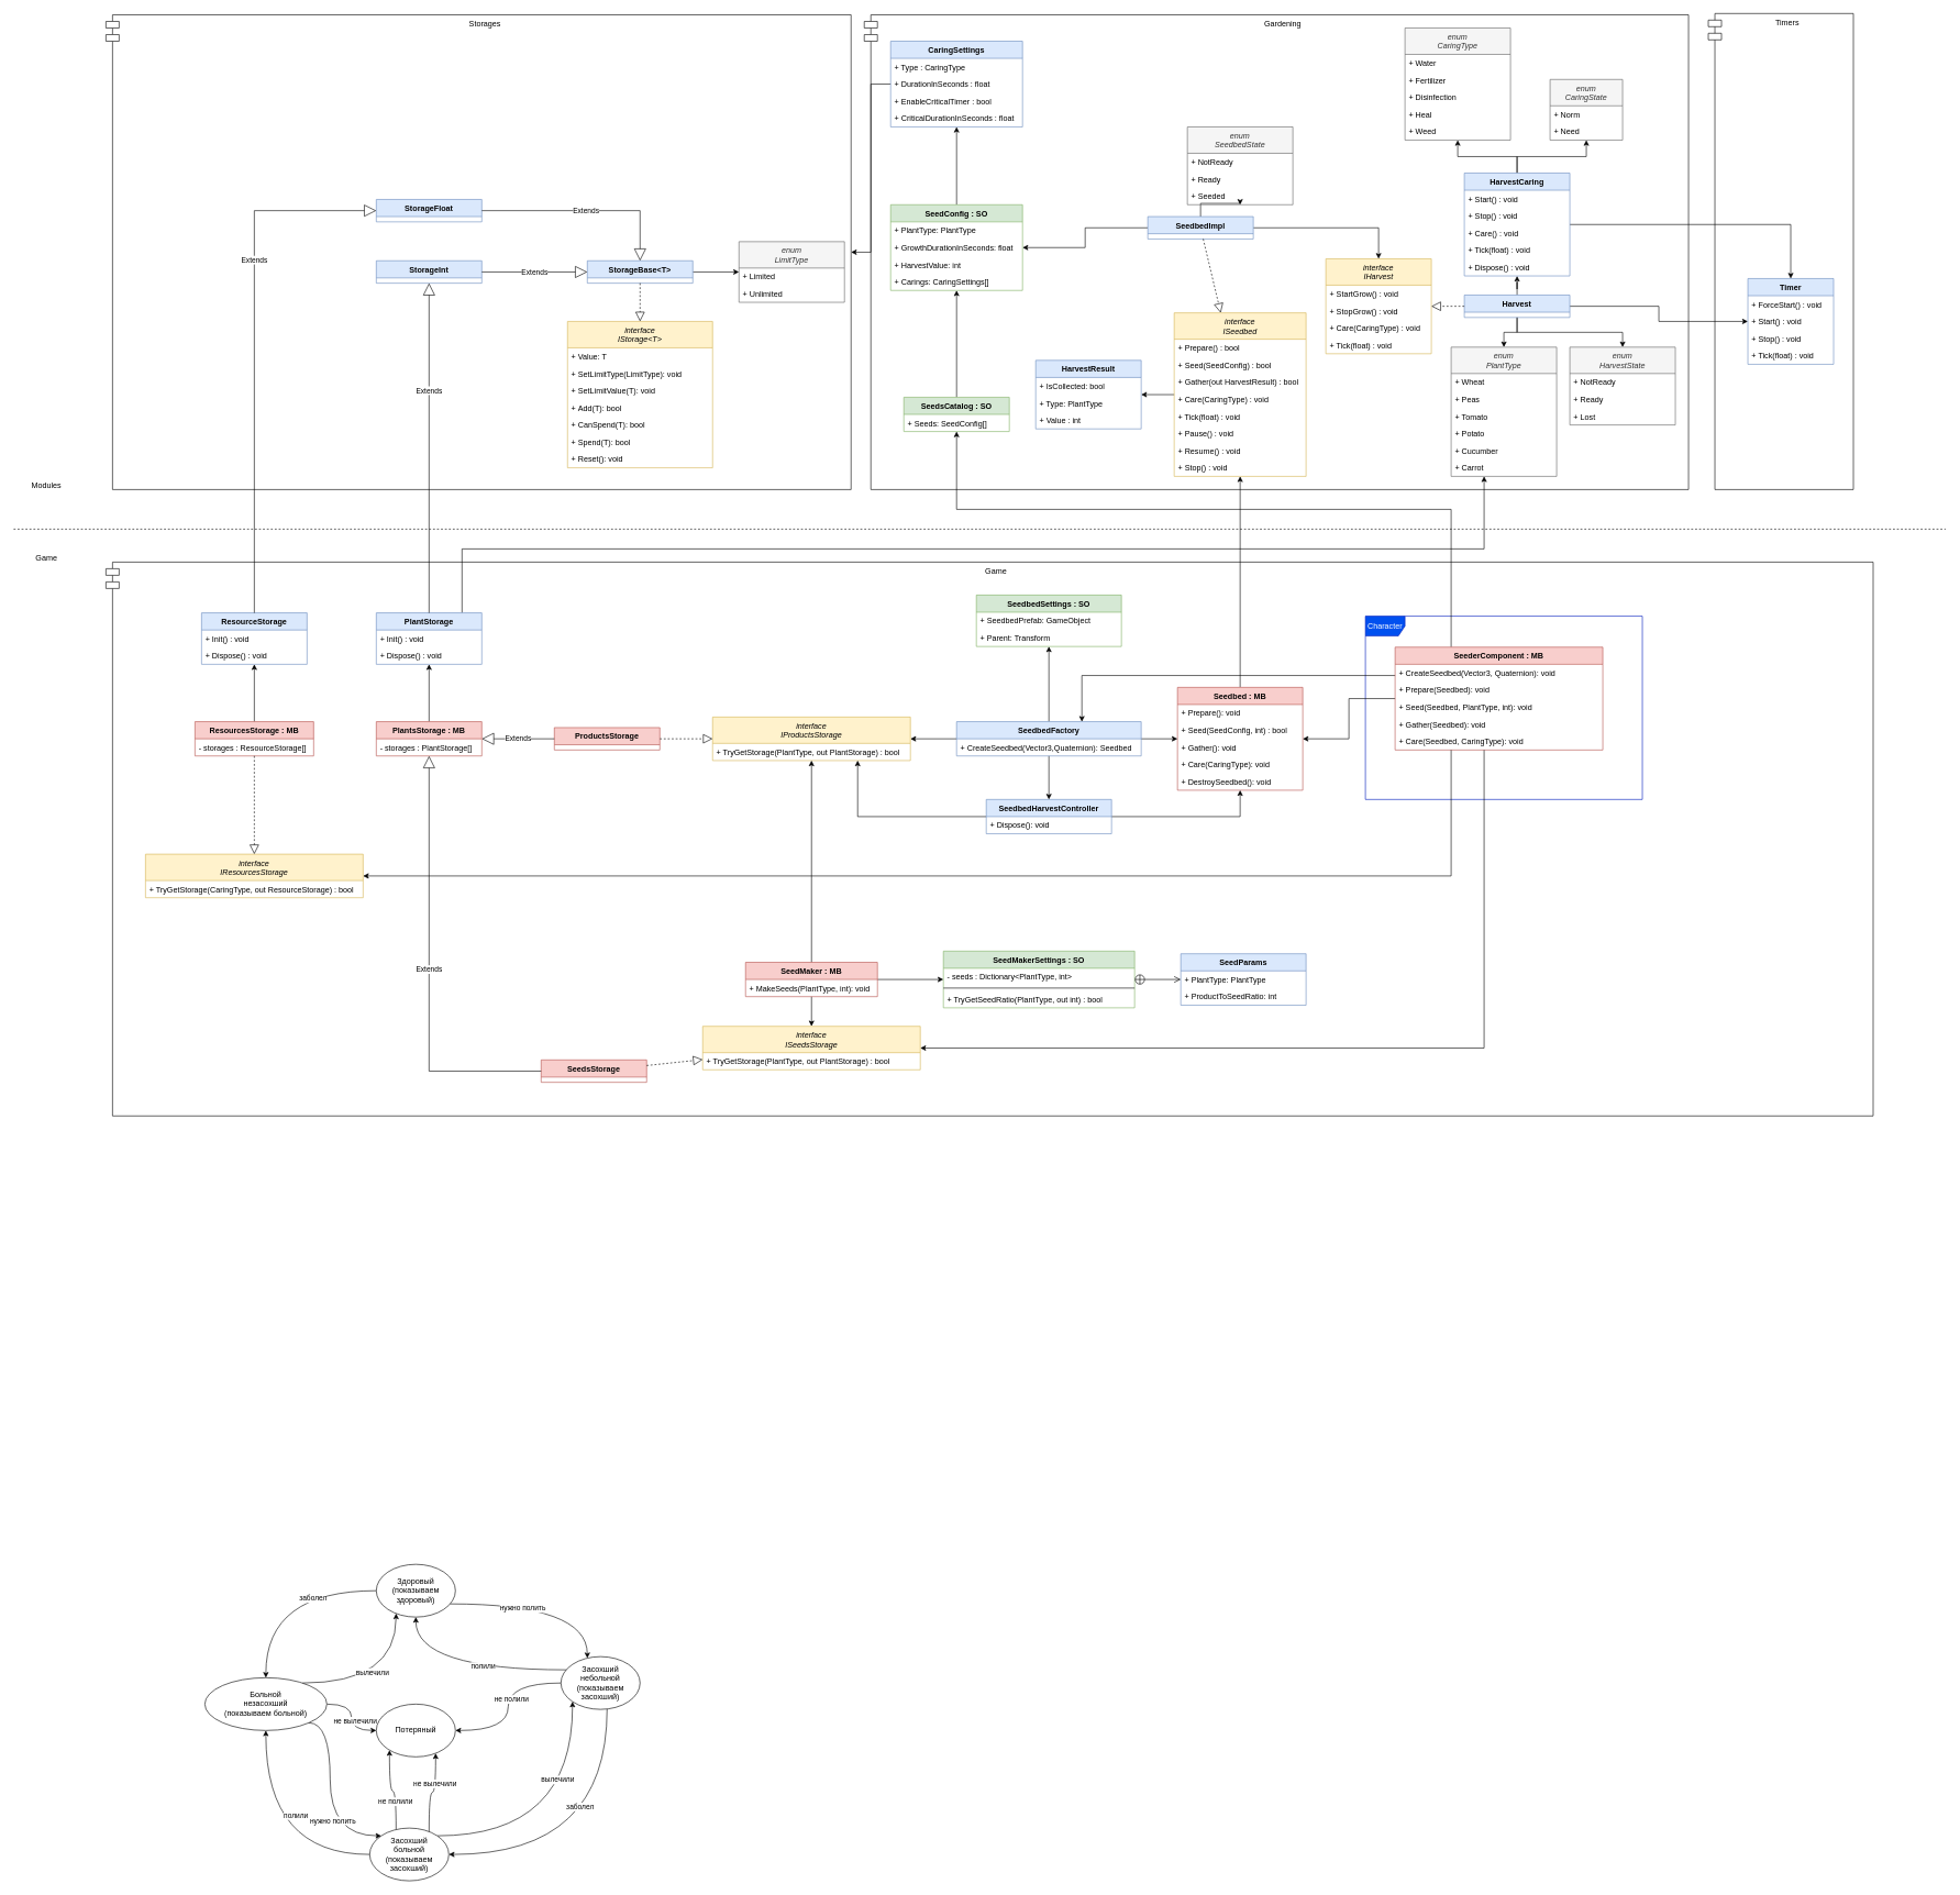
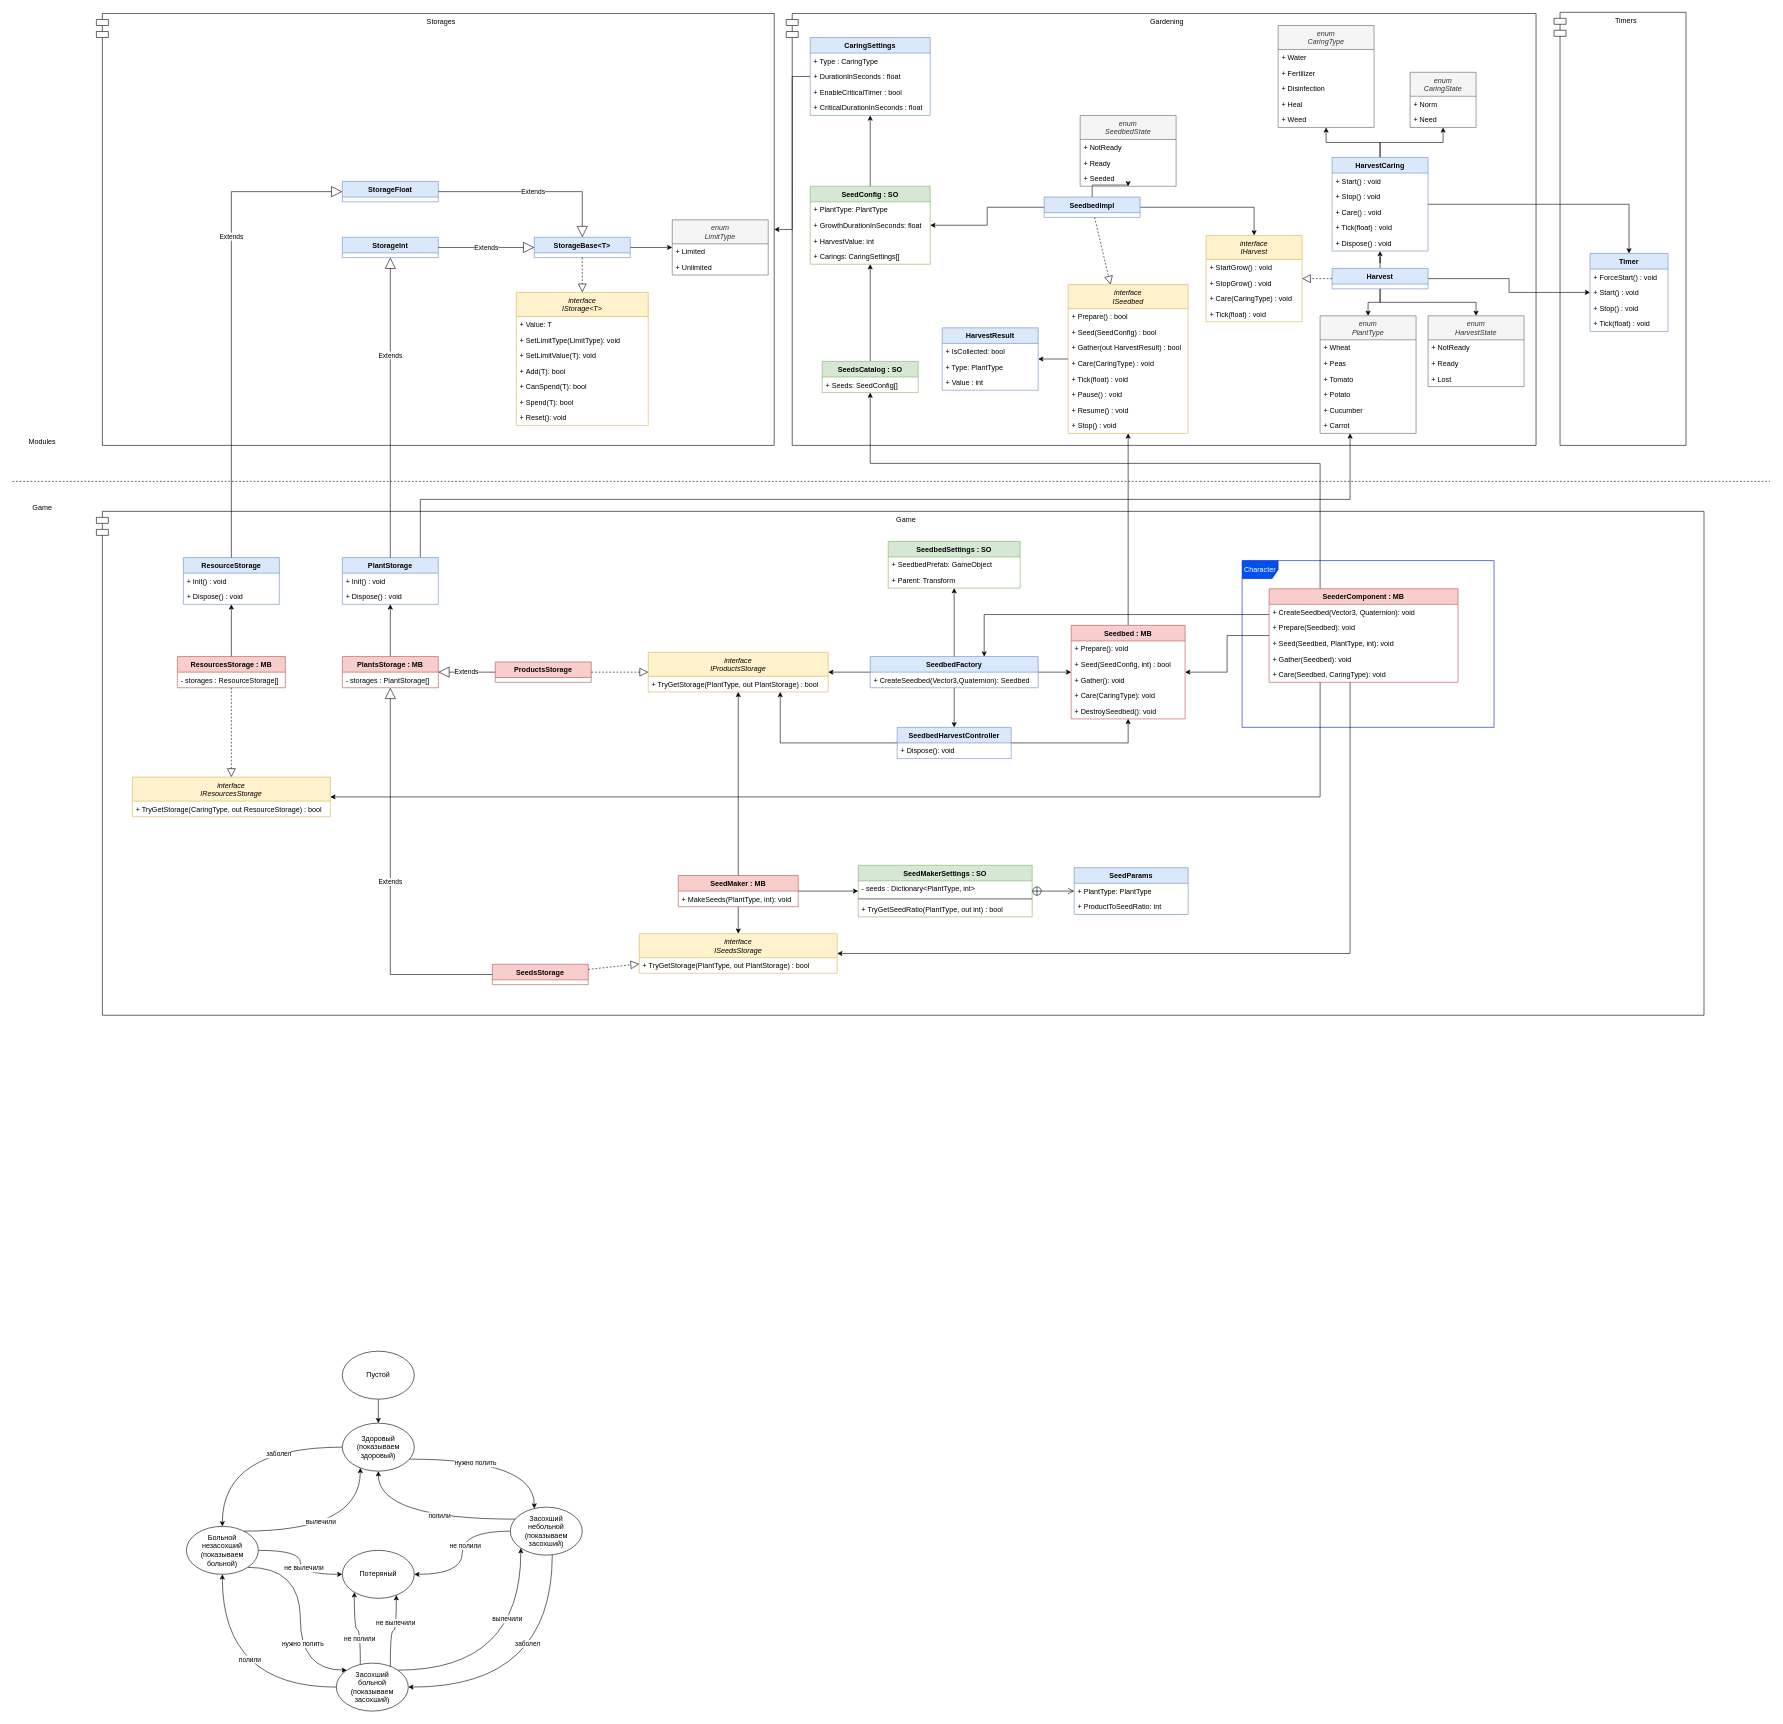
- <mxCell id="142" value="ProductsStorage" style="swimlane;fontStyle=1;align=center;verticalAlign=top;childLayout=stackLayout;horizontal=1;startSize=26;horizontalStack=0;resizeParent=1;resizeParentMax=0;resizeLast=0;collapsible=1;marginBottom=0;fillColor=#f8cecc;strokeColor=#b85450;" parent="1" vertex="1"><mxGeometry x="840" y="1103" width="160" height="34" as="geometry" /></mxCell>
+ <mxCell id="142" value="ProductsStorage" style="swimlane;fontStyle=1;align=center;verticalAlign=top;childLayout=stackLayout;horizontal=1;startSize=26;horizontalStack=0;resizeParent=1;resizeParentMax=0;resizeLast=0;collapsible=1;marginBottom=0;fillColor=#f8cecc;strokeColor=#b85450;" parent="1" vertex="1"><mxGeometry x="825" y="1103" width="160" height="34" as="geometry" /></mxCell>
+ <mxCell id="184" value="Пустой" style="ellipse;whiteSpace=wrap;html=1;" vertex="1" parent="1"><mxGeometry x="570" y="2252" width="120" height="80" as="geometry" /></mxCell>
+ <mxCell id="183" style="edgeStyle=orthogonalEdgeStyle;rounded=0;orthogonalLoop=1;jettySize=auto;html=1;" edge="1" parent="1" source="184" target="189"><mxGeometry relative="1" as="geometry" /></mxCell>
- <mxCell id="196" value="Больной&lt;br&gt;незасохший&lt;br&gt;(показываем больной)" style="ellipse;whiteSpace=wrap;html=1;" vertex="1" parent="1"><mxGeometry x="310" y="2544" width="185" height="80" as="geometry" /></mxCell>
+ <mxCell id="196" value="Больной&lt;br&gt;незасохший&lt;br&gt;(показываем больной)" style="ellipse;whiteSpace=wrap;html=1;" vertex="1" parent="1"><mxGeometry x="310" y="2544" width="120" height="80" as="geometry" /></mxCell>
